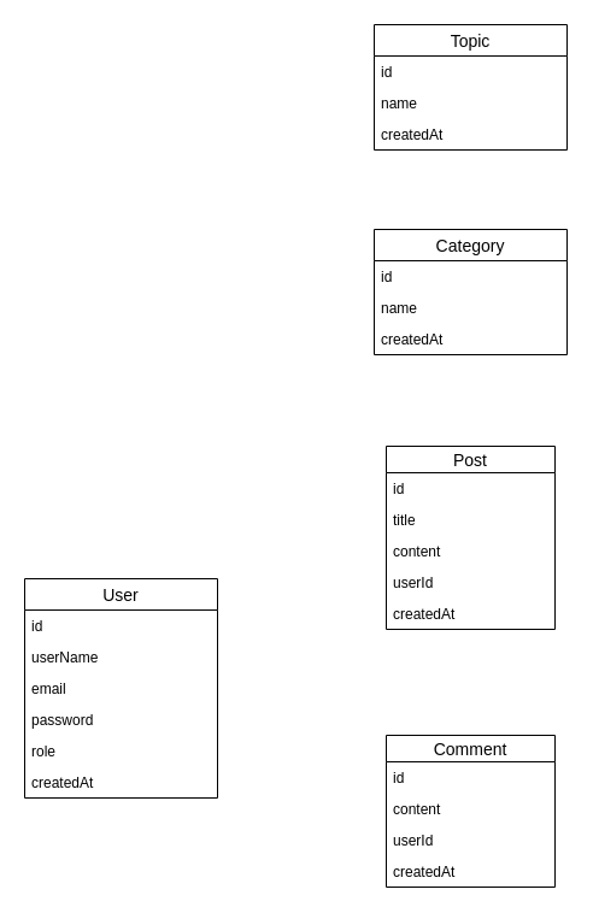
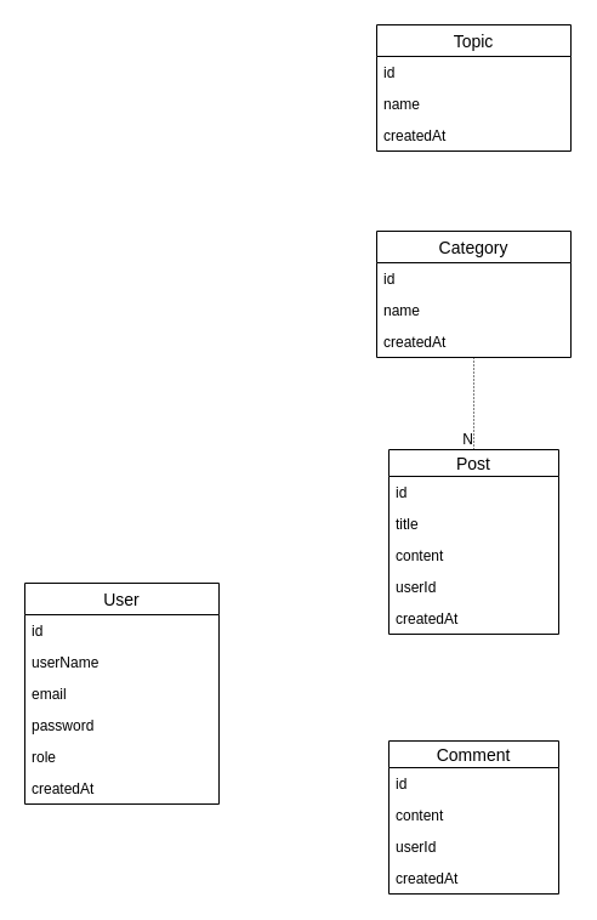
+ <mxCell id="24" value="" style="endArrow=none;html=1;rounded=0;dashed=1;dashPattern=1 2;" edge="1" parent="1" source="26" target="11"><mxGeometry relative="1" as="geometry"><mxPoint x="180" y="310" as="sourcePoint" /><mxPoint x="340" y="310" as="targetPoint" /></mxGeometry></mxCell>
+ <mxCell id="25" value="N" style="resizable=0;html=1;align=right;verticalAlign=bottom;" connectable="0" vertex="1" parent="24"><mxGeometry x="1" relative="1" as="geometry" /></mxCell>
